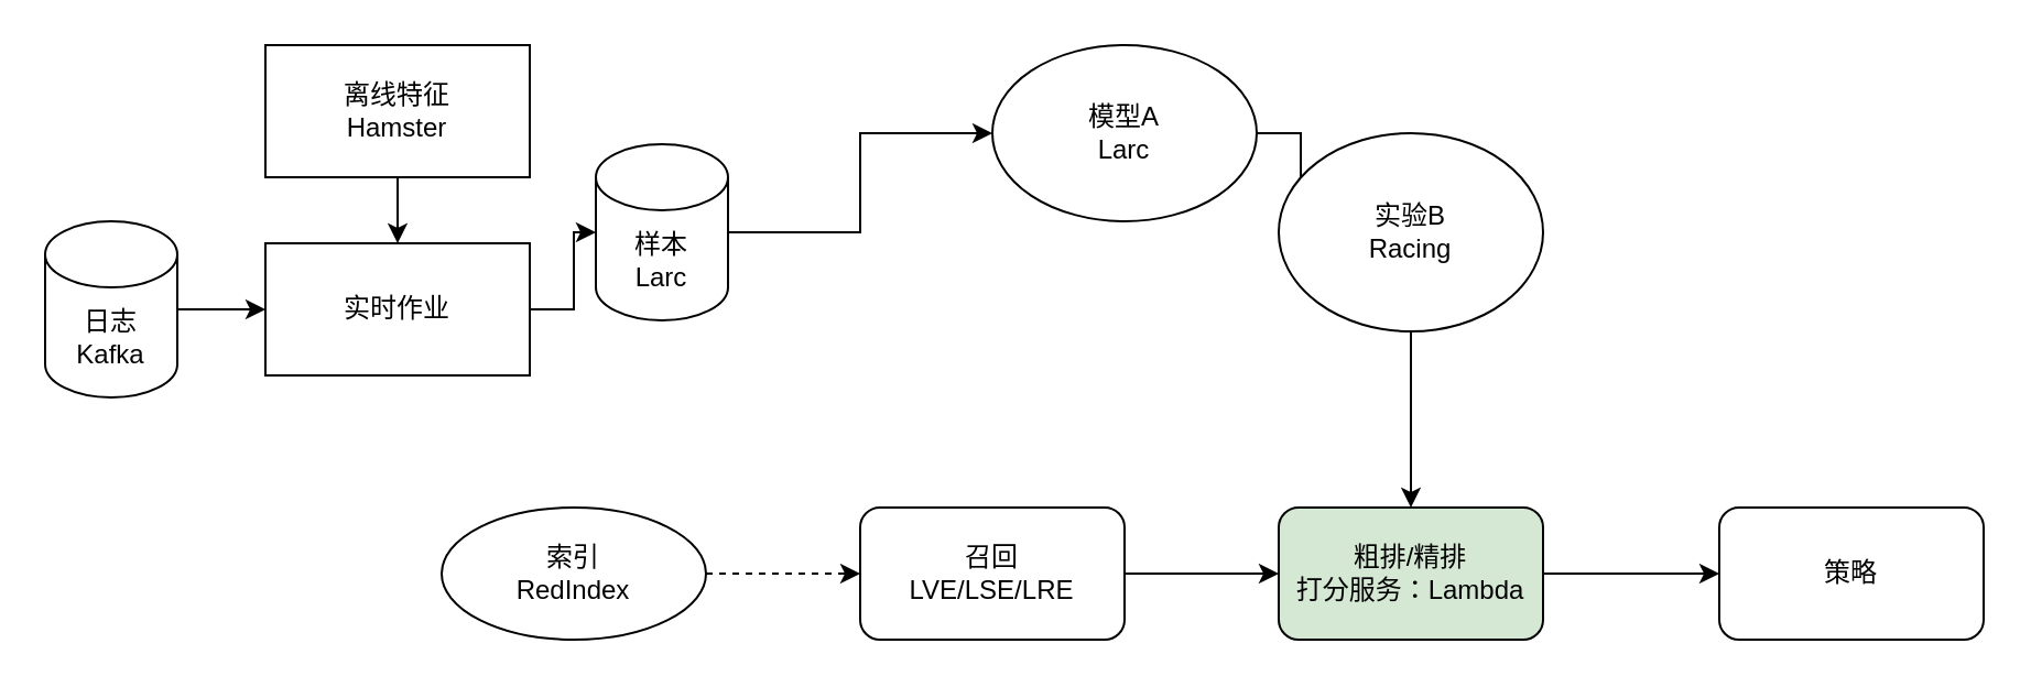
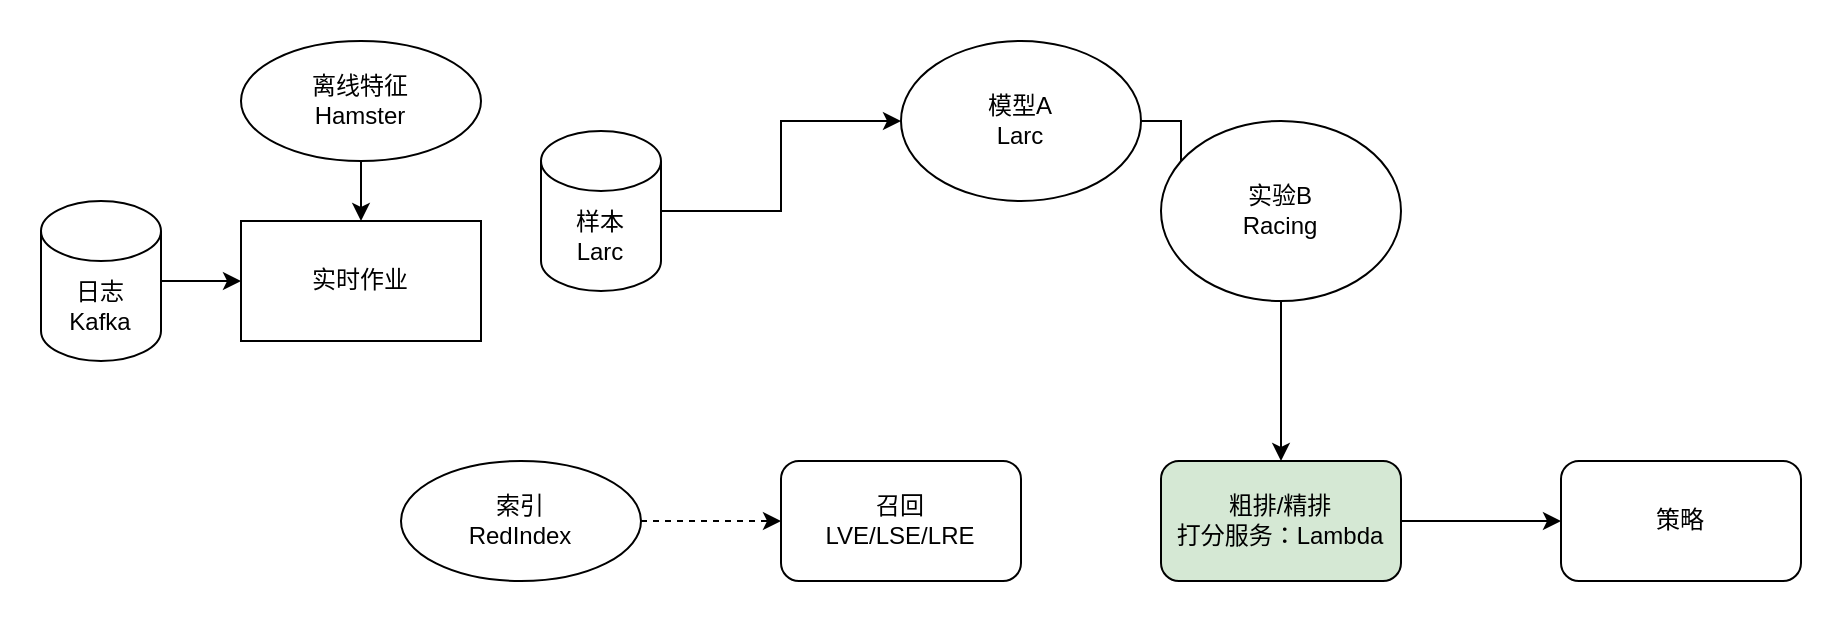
- <mxCell id="16" value="离线特征&lt;div&gt;Hamster&lt;/div&gt;" style="rounded=0;whiteSpace=wrap;html=1;" vertex="1" parent="1"><mxGeometry x="120" y="20" width="120" height="60" as="geometry" /></mxCell>
+ <mxCell id="16" value="离线特征&lt;div&gt;Hamster&lt;/div&gt;" style="ellipse;whiteSpace=wrap;html=1;" vertex="1" parent="1"><mxGeometry x="120" y="20" width="120" height="60" as="geometry" /></mxCell>
- <mxCell id="17" value="" style="edgeStyle=orthogonalEdgeStyle;rounded=0;orthogonalLoop=1;jettySize=auto;html=1;" edge="1" parent="1" source="18" target="14"><mxGeometry relative="1" as="geometry" /></mxCell>
- <mxCell id="4" value="" style="edgeStyle=orthogonalEdgeStyle;rounded=0;orthogonalLoop=1;jettySize=auto;html=1;" edge="1" parent="1" source="5" target="7"><mxGeometry relative="1" as="geometry" /></mxCell>
